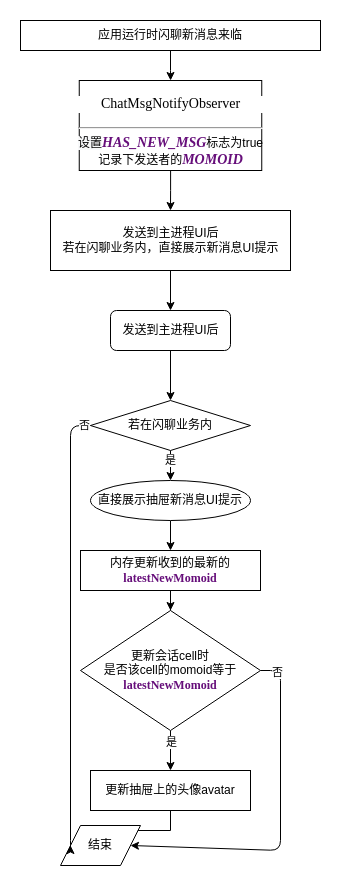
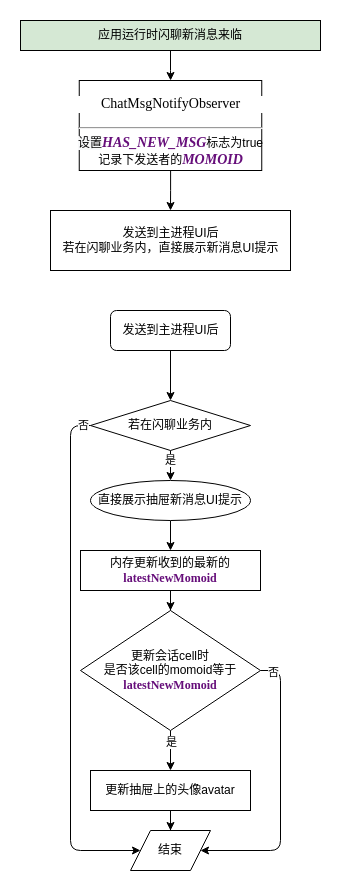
- <mxCell id="3" value="应用运行时闪聊新消息来临" style="rounded=0;whiteSpace=wrap;html=1;" vertex="1" parent="1"><mxGeometry x="20" y="20" width="300" height="30" as="geometry" /></mxCell>
+ <mxCell id="3" value="应用运行时闪聊新消息来临" style="rounded=0;whiteSpace=wrap;html=1;fillColor=#d5e8d4;" vertex="1" parent="1"><mxGeometry x="20" y="20" width="300" height="30" as="geometry" /></mxCell>
- <mxCell id="6" value="" style="edgeStyle=orthogonalEdgeStyle;rounded=0;orthogonalLoop=1;jettySize=auto;html=1;" edge="1" parent="1" source="7" target="9"><mxGeometry relative="1" as="geometry" /></mxCell>
- <mxCell id="22" value="结束" style="shape=parallelogram;perimeter=parallelogramPerimeter;whiteSpace=wrap;html=1;fixedSize=1;rounded=0;" vertex="1" parent="1"><mxGeometry x="60" y="825" width="80" height="40" as="geometry" /></mxCell>
+ <mxCell id="22" value="结束" style="shape=parallelogram;perimeter=parallelogramPerimeter;whiteSpace=wrap;html=1;fixedSize=1;rounded=0;" vertex="1" parent="1"><mxGeometry x="130" y="830" width="80" height="40" as="geometry" /></mxCell>
